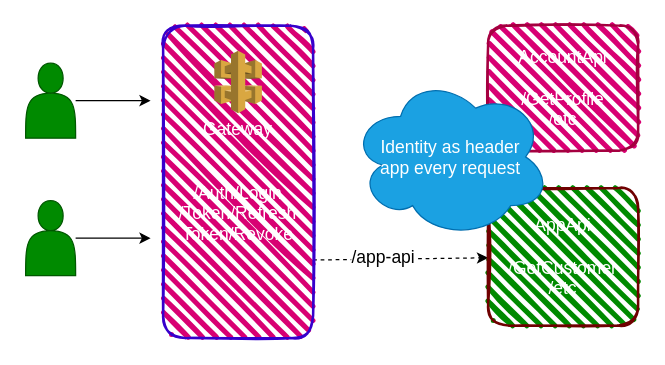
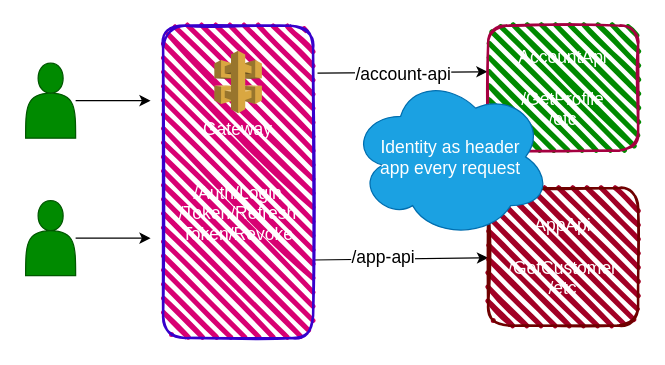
+ <mxCell id="2" style="edgeStyle=none;html=1;exitX=1.029;exitY=0.152;exitDx=0;exitDy=0;entryX=-0.004;entryY=0.369;entryDx=0;entryDy=0;fontSize=14;exitPerimeter=0;entryPerimeter=0;" edge="1" parent="1" source="6" target="7"><mxGeometry relative="1" as="geometry" /></mxCell>
+ <mxCell id="3" value="/account-api" style="edgeLabel;html=1;align=center;verticalAlign=middle;resizable=0;points=[];fontSize=14;" vertex="1" connectable="0" parent="2"><mxGeometry x="-0.0" y="-1" relative="1" as="geometry"><mxPoint as="offset" /></mxGeometry></mxCell>
- <mxCell id="7" value="&lt;font style=&quot;font-size: 14px;&quot;&gt;AccountApi&lt;br&gt;&lt;br&gt;/GetProfile&lt;br&gt;/etc&lt;br&gt;&lt;/font&gt;" style="rounded=1;whiteSpace=wrap;html=1;strokeWidth=2;fillWeight=4;hachureGap=8;hachureAngle=45;fillColor=#d80073;sketch=1;strokeColor=#A50040;fontColor=#ffffff;" vertex="1" parent="1"><mxGeometry x="390" y="20" width="120" height="100" as="geometry" /></mxCell>
+ <mxCell id="7" value="&lt;font style=&quot;font-size: 14px;&quot;&gt;AccountApi&lt;br&gt;&lt;br&gt;/GetProfile&lt;br&gt;/etc&lt;br&gt;&lt;/font&gt;" style="rounded=1;whiteSpace=wrap;html=1;strokeWidth=2;fillWeight=4;hachureGap=8;hachureAngle=45;fillColor=#008a00;sketch=1;strokeColor=#A50040;fontColor=#ffffff;" vertex="1" parent="1"><mxGeometry x="390" y="20" width="120" height="100" as="geometry" /></mxCell>
- <mxCell id="8" value="&lt;font style=&quot;font-size: 14px;&quot;&gt;AppApi&lt;br&gt;&lt;br&gt;/GetCustomer&lt;br&gt;/etc&lt;br&gt;&lt;/font&gt;" style="rounded=1;whiteSpace=wrap;html=1;strokeWidth=2;fillWeight=4;hachureGap=8;hachureAngle=45;fillColor=#008a00;sketch=1;strokeColor=#6F0000;fontColor=#ffffff;" vertex="1" parent="1"><mxGeometry x="390" y="150" width="120" height="110" as="geometry" /></mxCell>
+ <mxCell id="8" value="&lt;font style=&quot;font-size: 14px;&quot;&gt;AppApi&lt;br&gt;&lt;br&gt;/GetCustomer&lt;br&gt;/etc&lt;br&gt;&lt;/font&gt;" style="rounded=1;whiteSpace=wrap;html=1;strokeWidth=2;fillWeight=4;hachureGap=8;hachureAngle=45;fillColor=#a20025;sketch=1;strokeColor=#6F0000;fontColor=#ffffff;" vertex="1" parent="1"><mxGeometry x="390" y="150" width="120" height="110" as="geometry" /></mxCell>
- <mxCell id="4" style="edgeStyle=none;html=1;exitX=1;exitY=0.75;exitDx=0;exitDy=0;fontSize=14;dashed=1;" edge="1" parent="1" source="6" target="8"><mxGeometry relative="1" as="geometry" /></mxCell>
+ <mxCell id="4" style="edgeStyle=none;html=1;exitX=1;exitY=0.75;exitDx=0;exitDy=0;fontSize=14;" edge="1" parent="1" source="6" target="8"><mxGeometry relative="1" as="geometry" /></mxCell>
